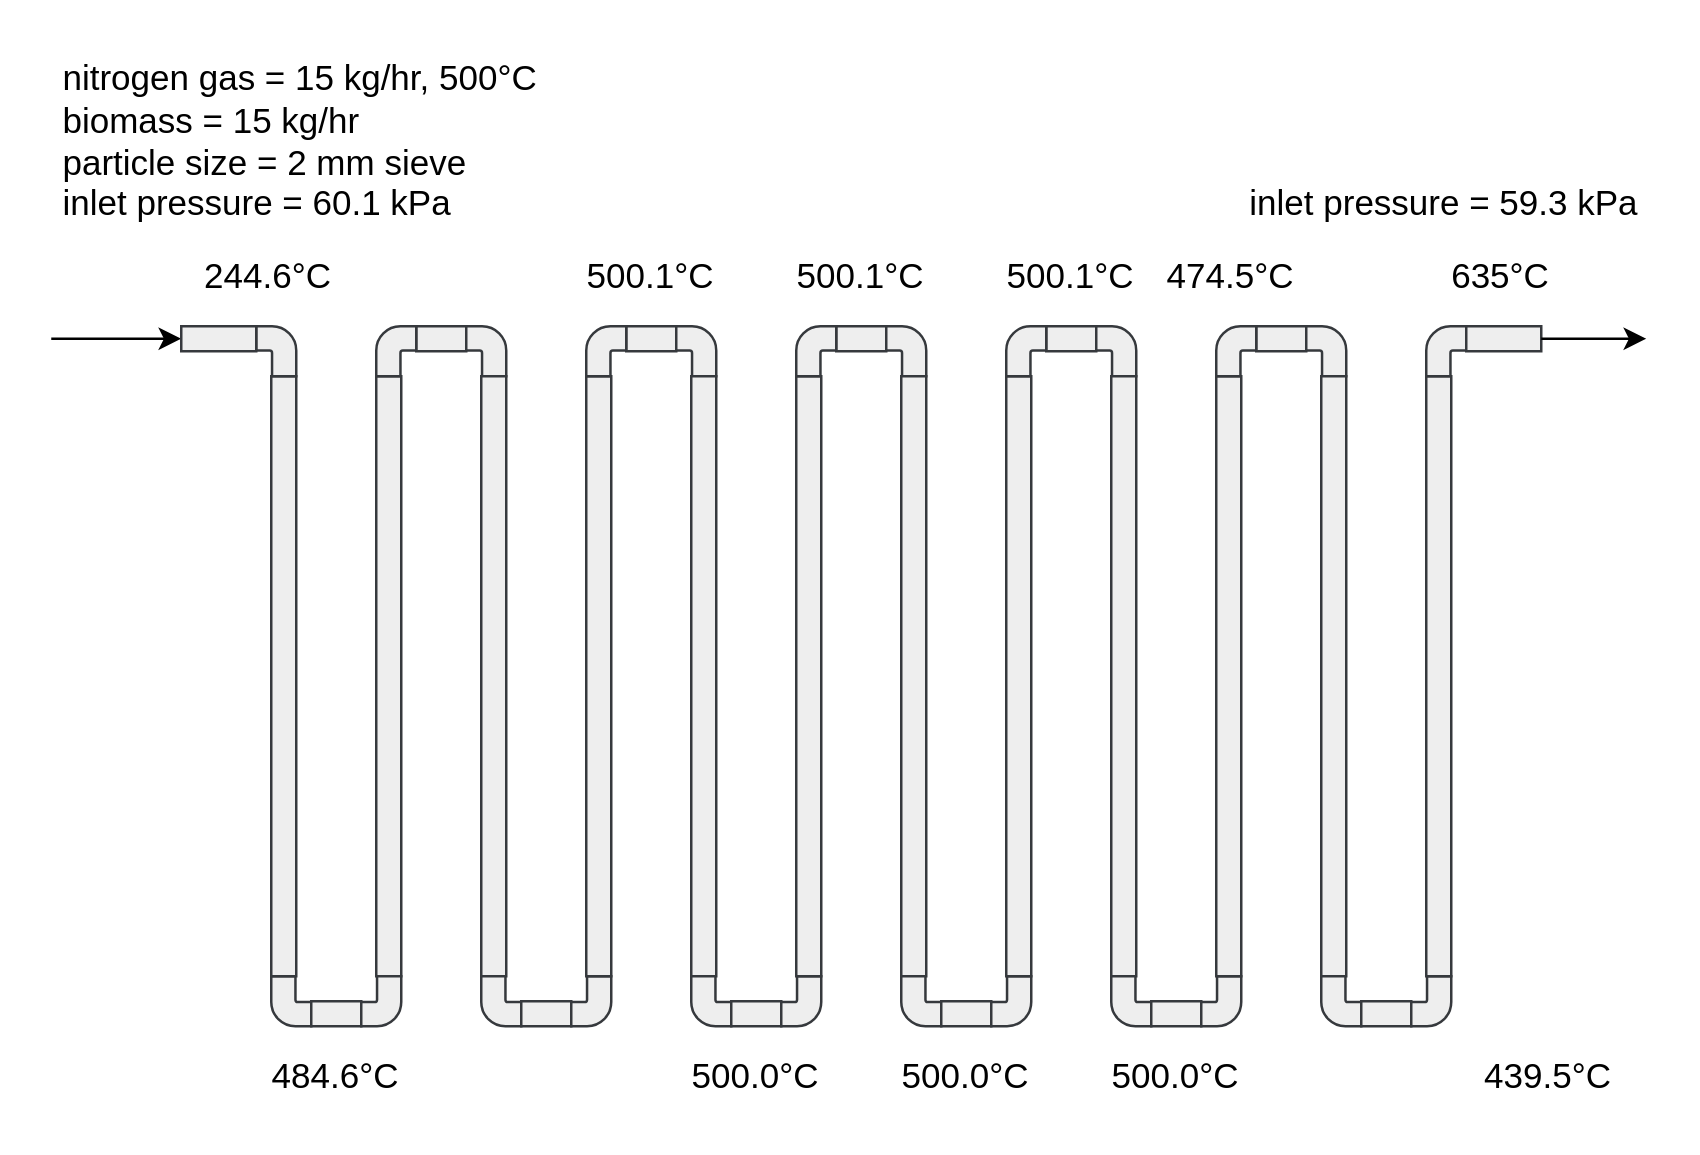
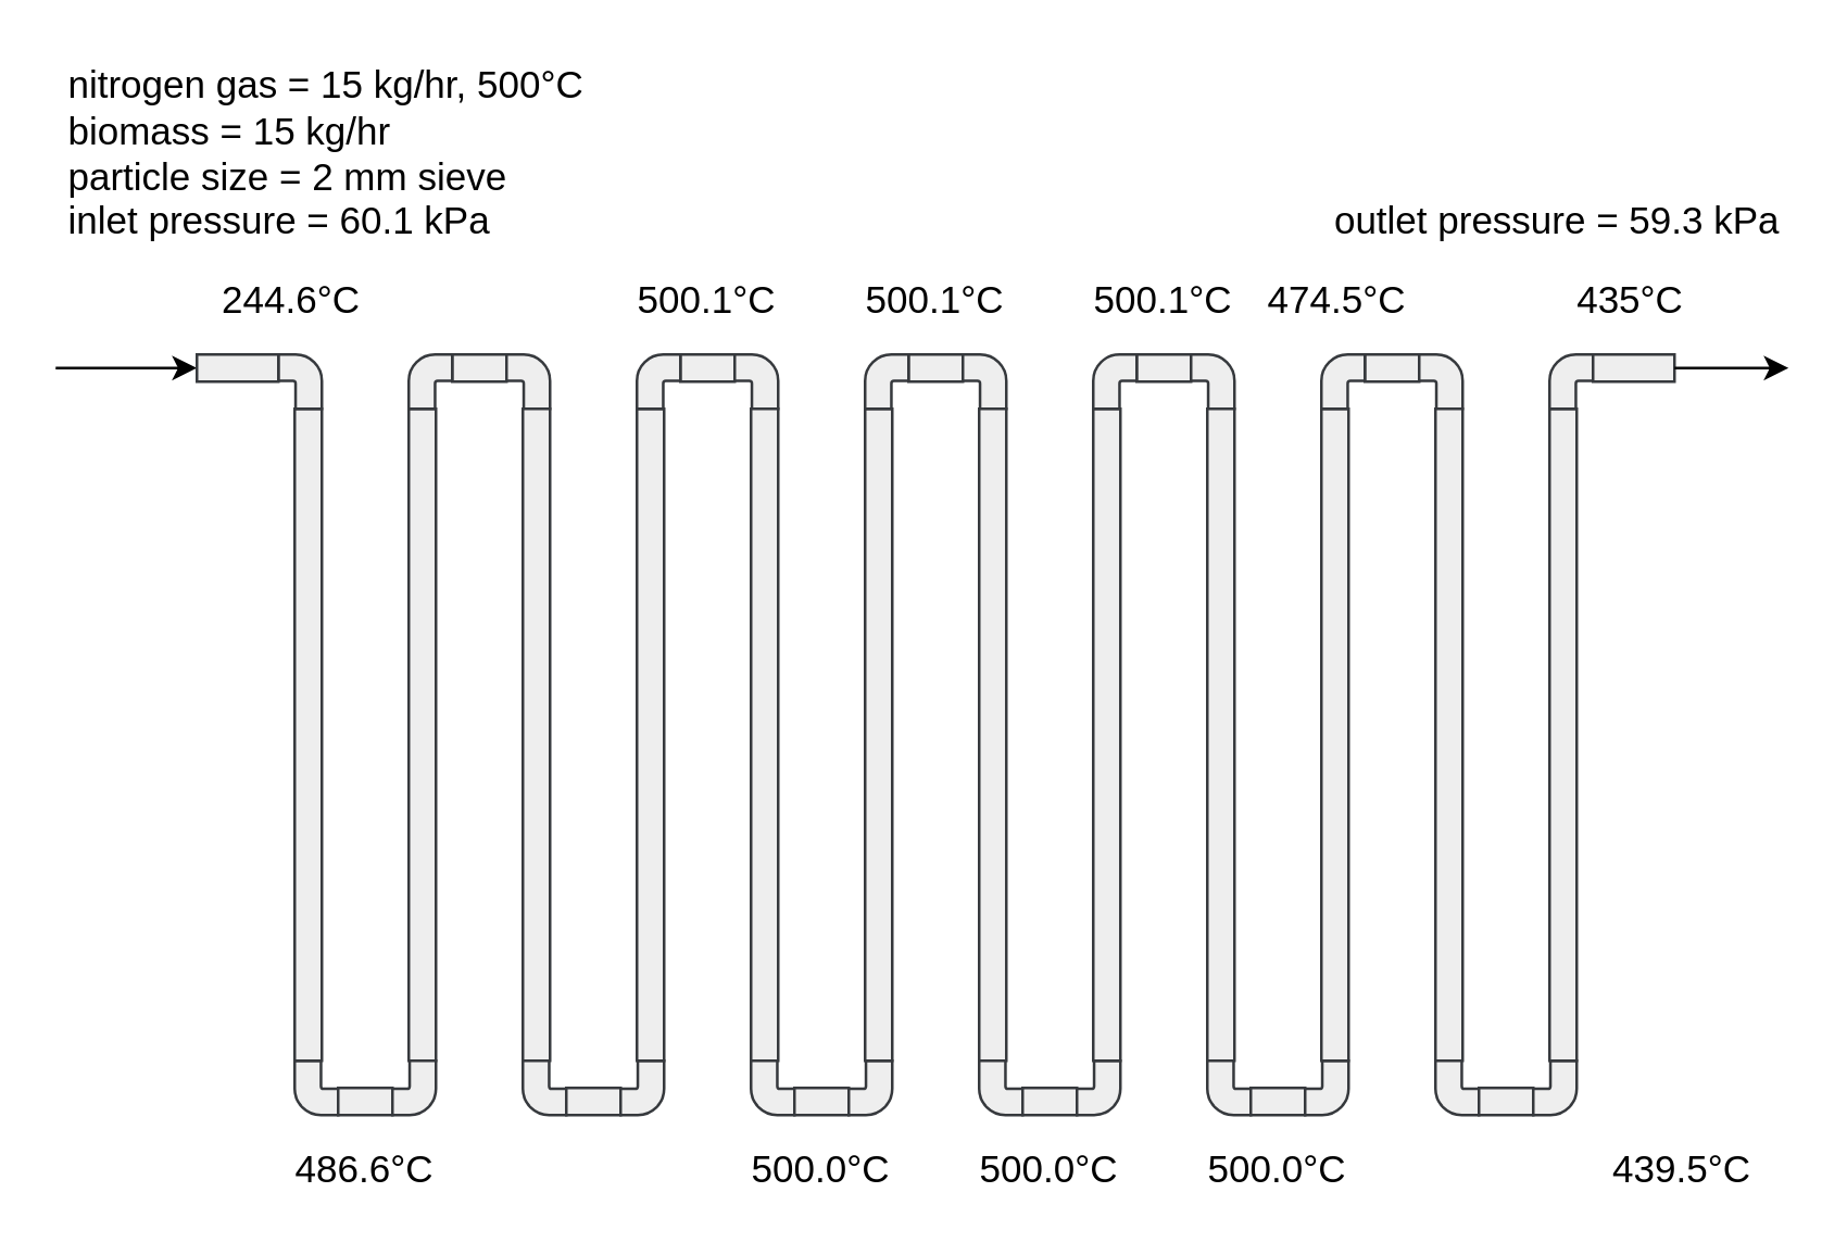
- <mxCell id="54" value="inlet pressure = 59.3 kPa&lt;br&gt;" style="text;html=1;resizable=0;points=[];autosize=1;align=right;verticalAlign=top;spacingTop=-4;fontSize=14;" parent="1" vertex="1"><mxGeometry x="476" y="70" width="180" height="20" as="geometry" /></mxCell>
+ <mxCell id="54" value="outlet pressure = 59.3 kPa&lt;br&gt;" style="text;html=1;resizable=0;points=[];autosize=1;align=right;verticalAlign=top;spacingTop=-4;fontSize=14;" parent="1" vertex="1"><mxGeometry x="476" y="70" width="180" height="20" as="geometry" /></mxCell>
- <mxCell id="55" value="635&lt;span style=&quot;text-align: left&quot;&gt;°C&lt;/span&gt;" style="text;html=1;strokeColor=none;fillColor=none;align=center;verticalAlign=middle;whiteSpace=wrap;rounded=0;fontSize=14;" vertex="1" parent="1"><mxGeometry x="580" y="100" width="40" height="20" as="geometry" /></mxCell>
+ <mxCell id="55" value="435&lt;span style=&quot;text-align: left&quot;&gt;°C&lt;/span&gt;" style="text;html=1;strokeColor=none;fillColor=none;align=center;verticalAlign=middle;whiteSpace=wrap;rounded=0;fontSize=14;" vertex="1" parent="1"><mxGeometry x="580" y="100" width="40" height="20" as="geometry" /></mxCell>
- <mxCell id="64" value="&lt;div style=&quot;text-align: center&quot;&gt;&lt;span style=&quot;text-align: left&quot;&gt;484.6°C&lt;/span&gt;&lt;br&gt;&lt;/div&gt;" style="text;html=1;strokeColor=none;fillColor=none;align=center;verticalAlign=middle;whiteSpace=wrap;rounded=0;fontSize=14;" vertex="1" parent="1"><mxGeometry x="114" y="420" width="40" height="20" as="geometry" /></mxCell>
+ <mxCell id="64" value="&lt;div style=&quot;text-align: center&quot;&gt;&lt;span style=&quot;text-align: left&quot;&gt;486.6°C&lt;/span&gt;&lt;br&gt;&lt;/div&gt;" style="text;html=1;strokeColor=none;fillColor=none;align=center;verticalAlign=middle;whiteSpace=wrap;rounded=0;fontSize=14;" vertex="1" parent="1"><mxGeometry x="114" y="420" width="40" height="20" as="geometry" /></mxCell>
